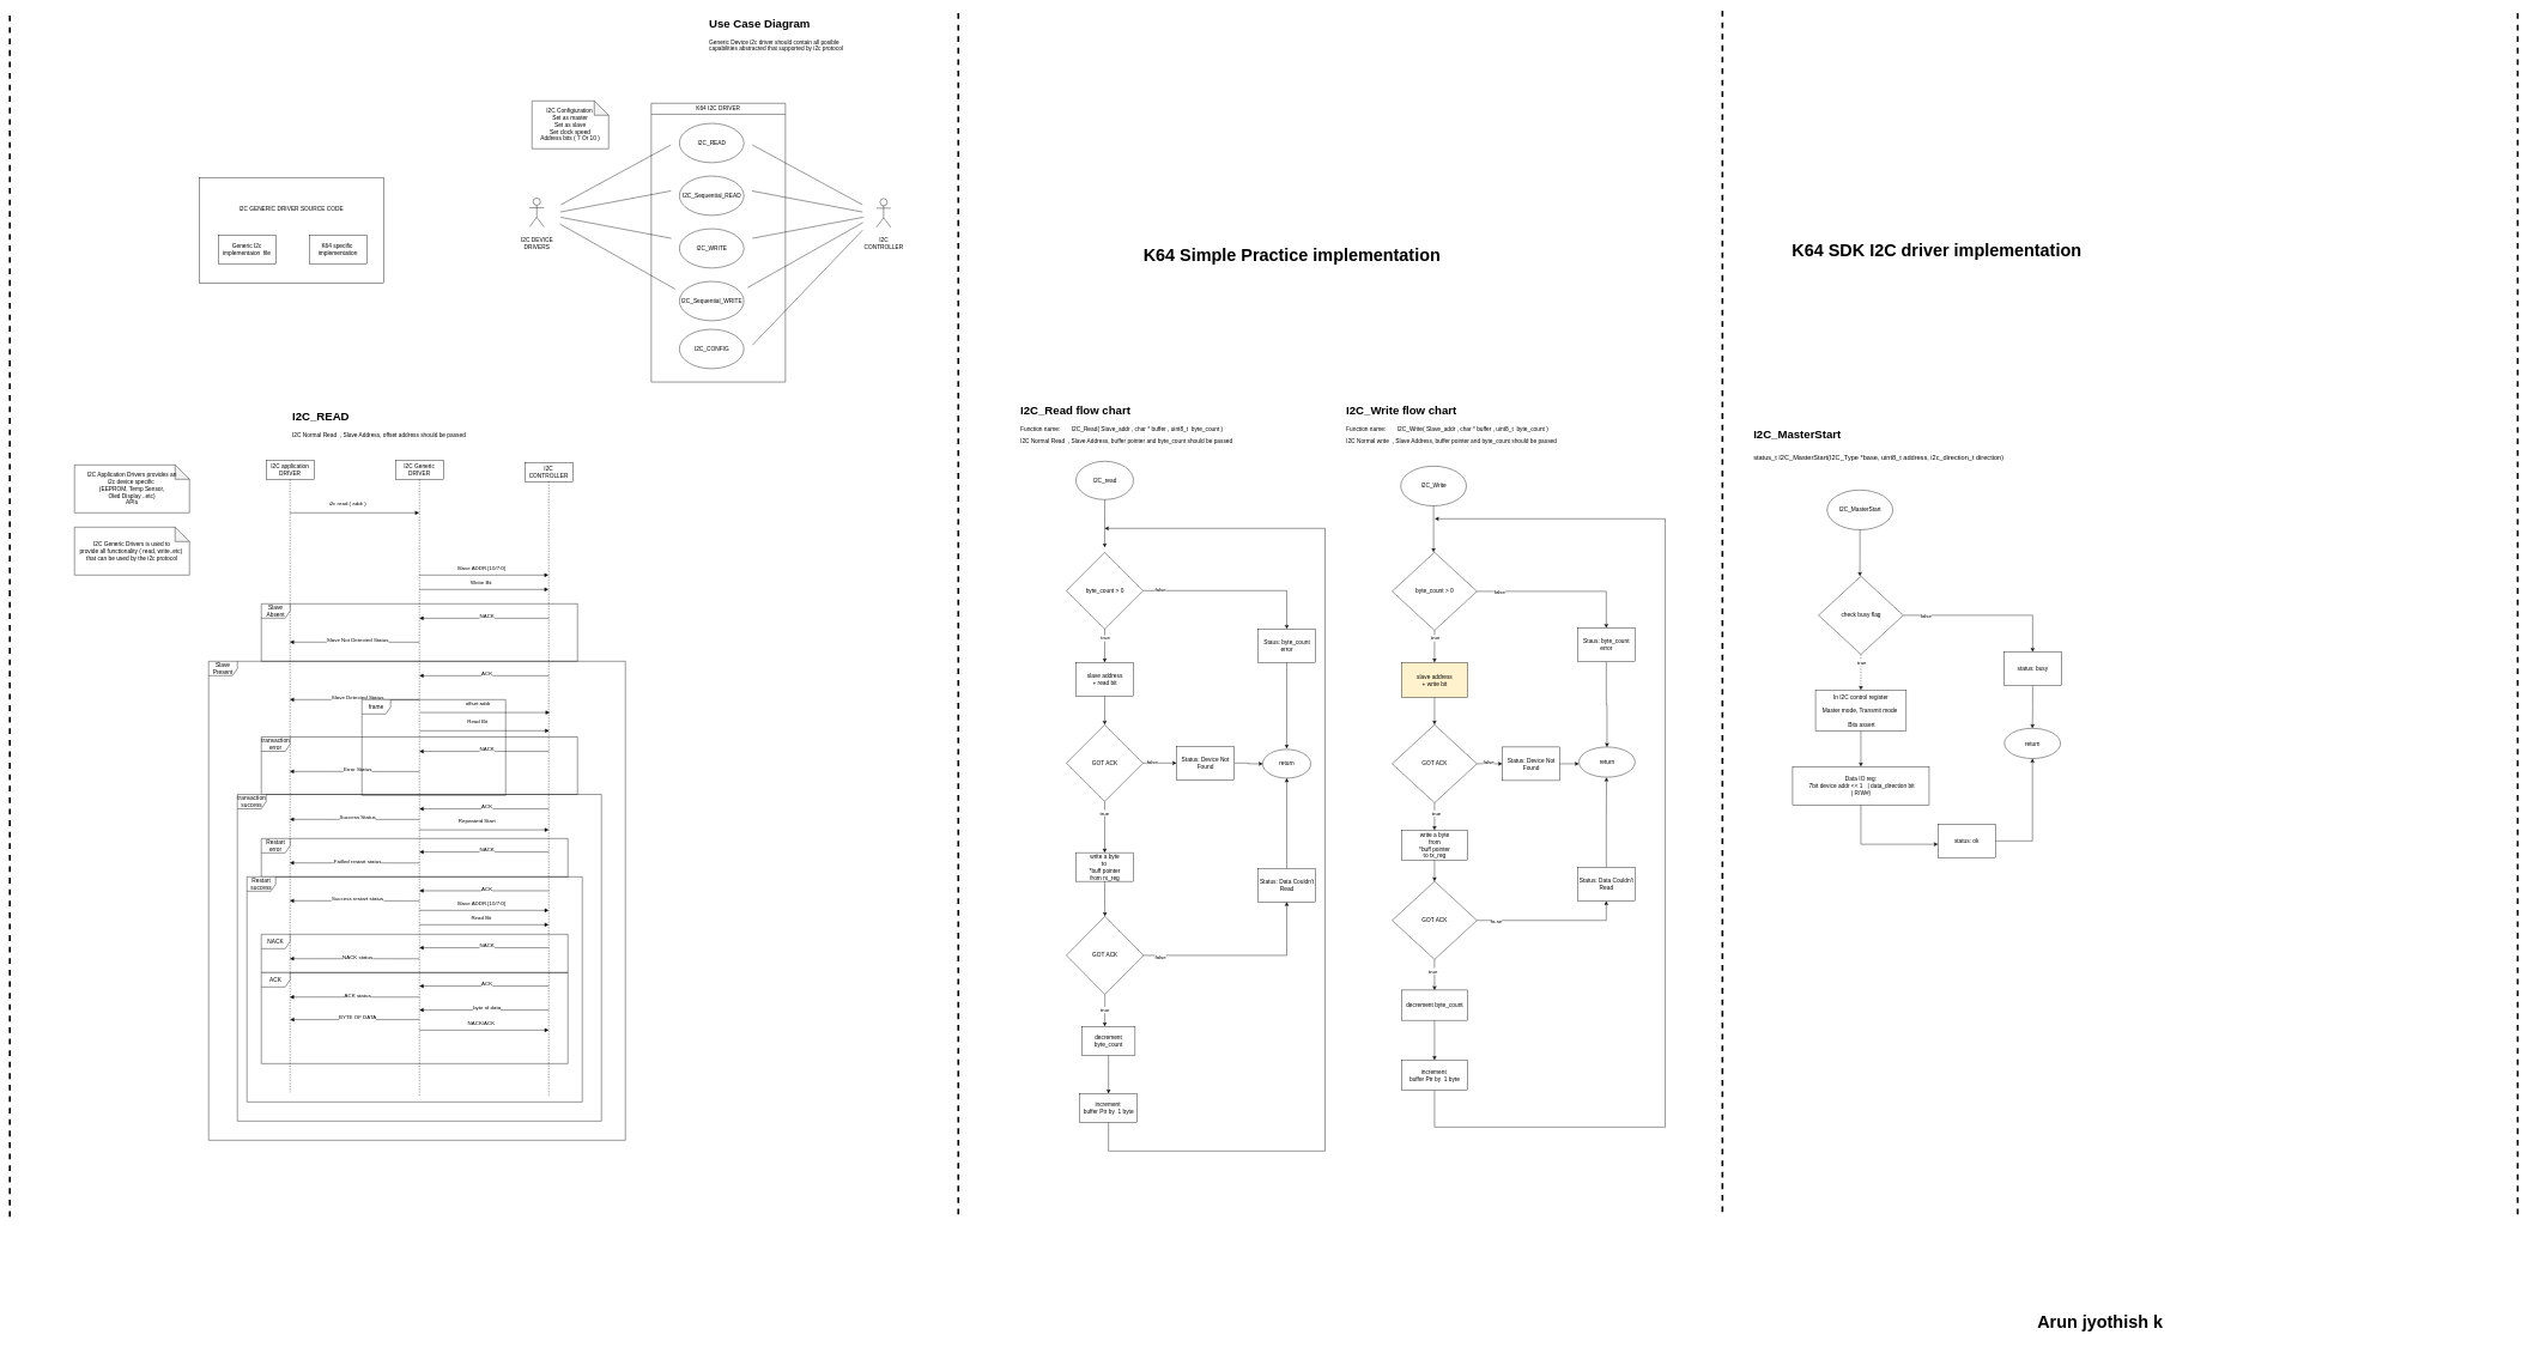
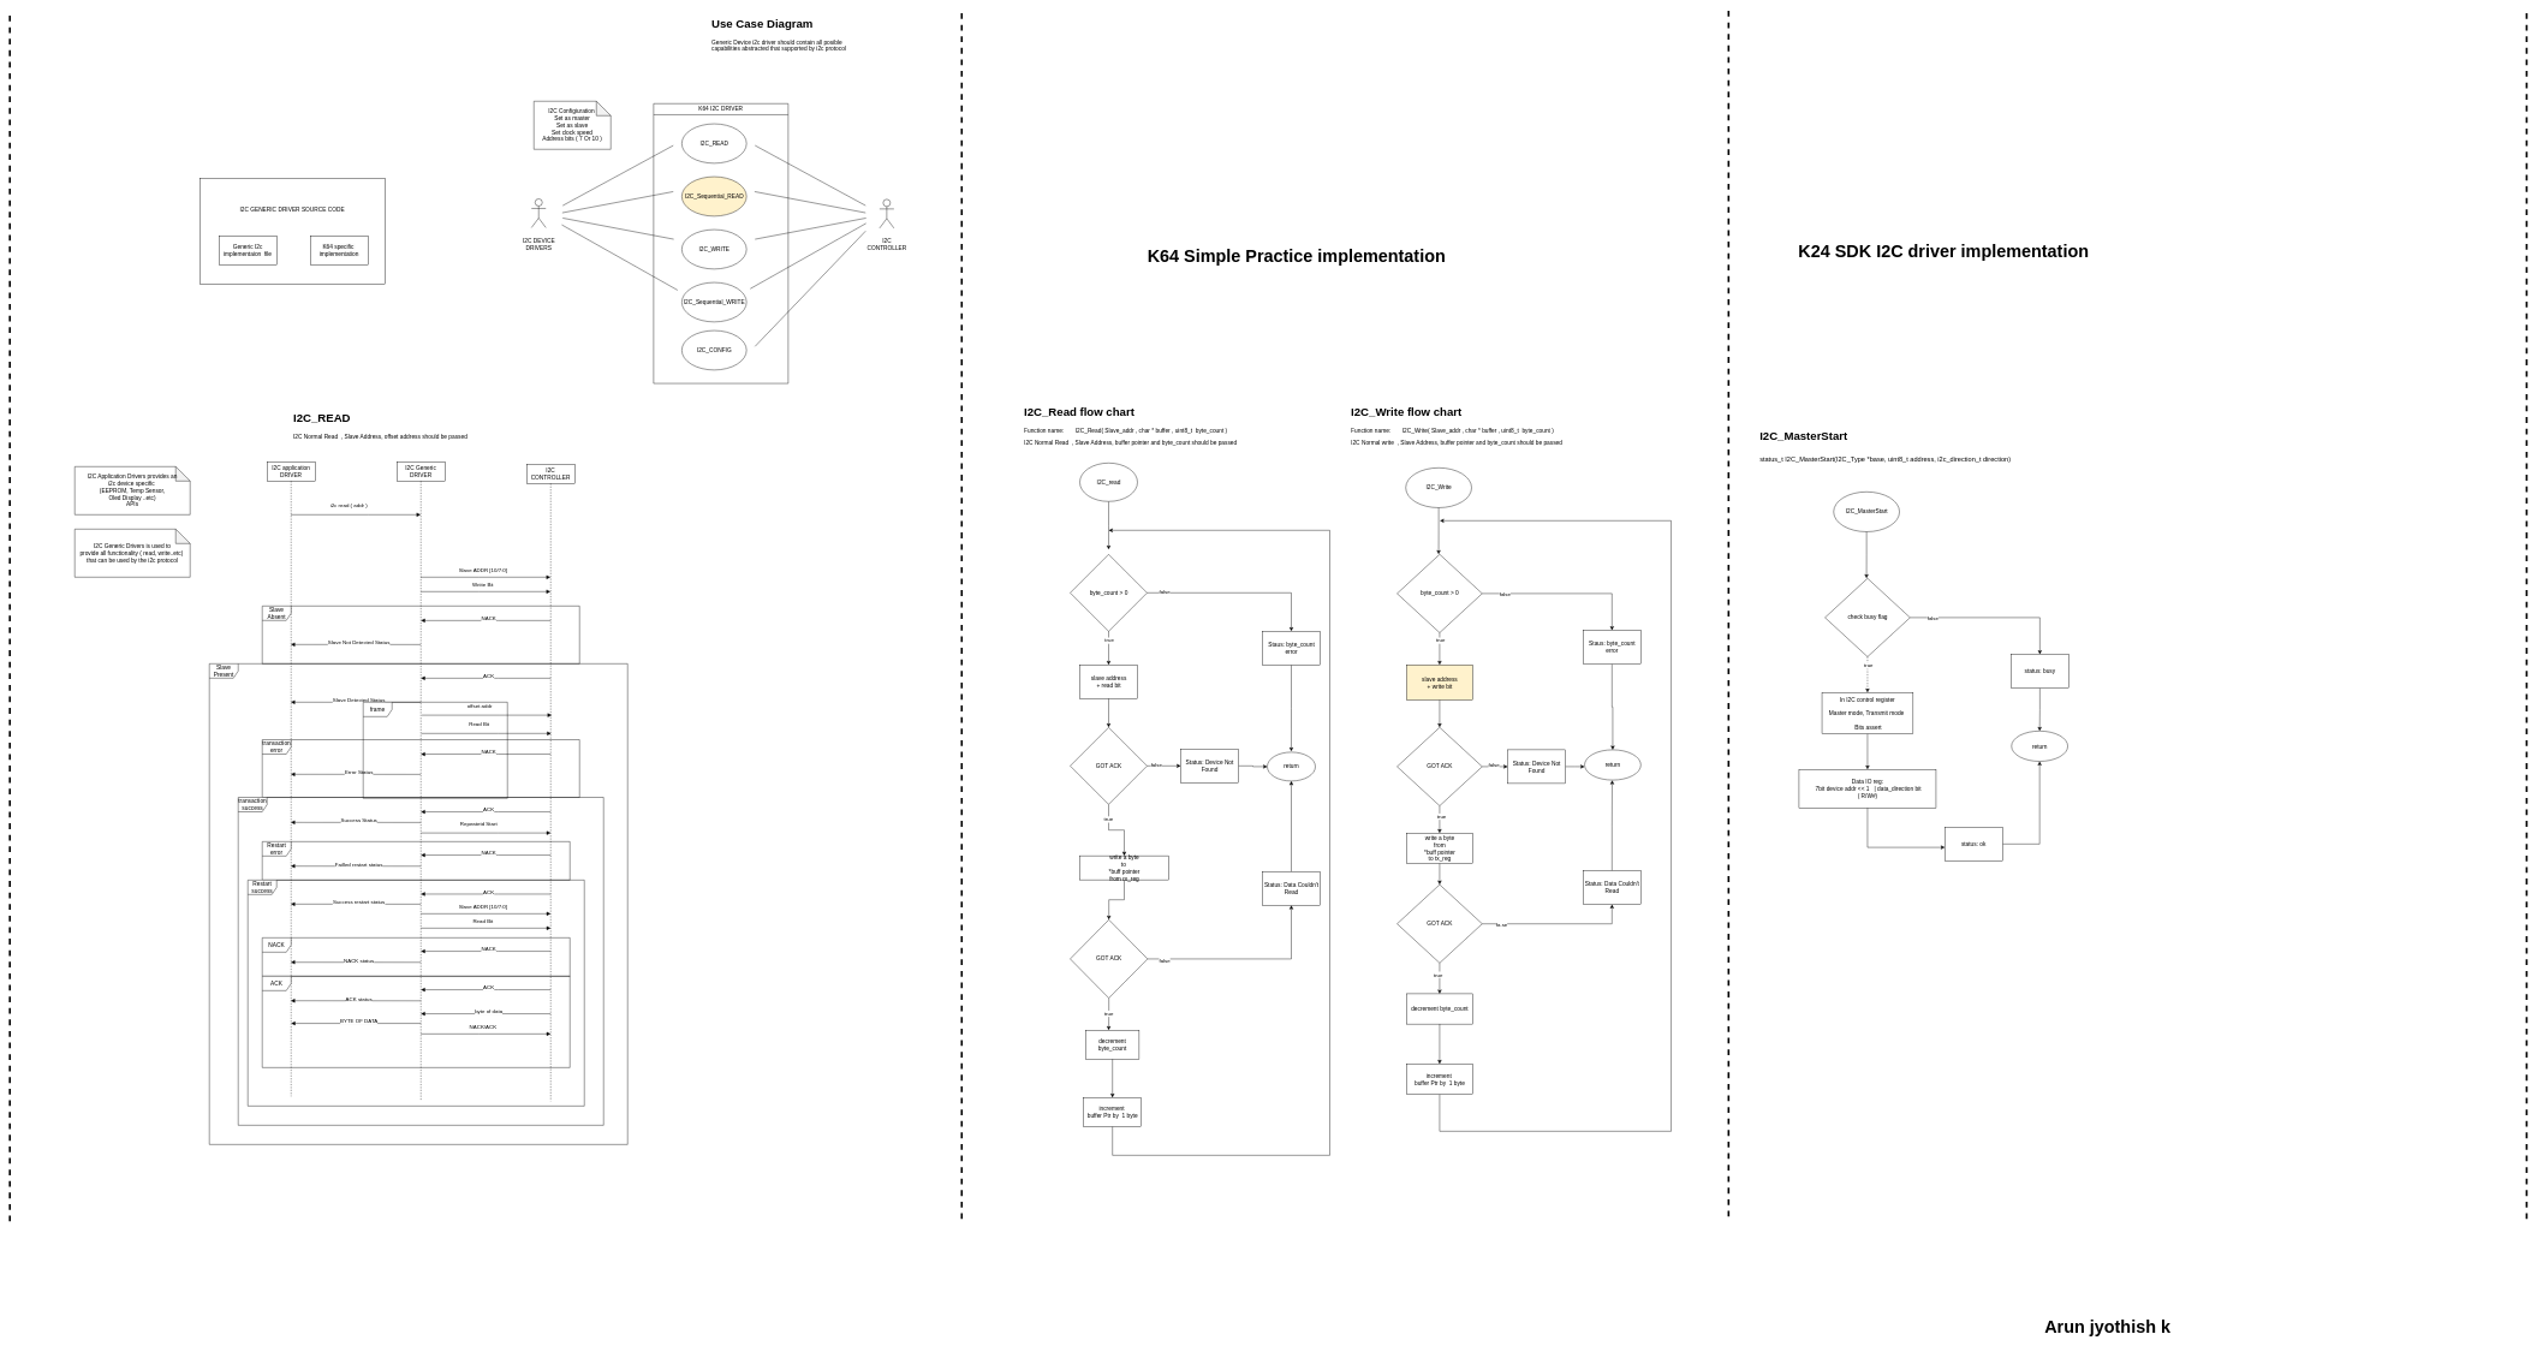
- <mxCell id="76" value="I2C_Sequential_READ" style="ellipse;whiteSpace=wrap;html=1;fontStyle=0;container=0;" parent="57" vertex="1"><mxGeometry x="312.75" y="157" width="134.5" height="82" as="geometry" /></mxCell>
+ <mxCell id="76" value="I2C_Sequential_READ" style="ellipse;whiteSpace=wrap;html=1;fontStyle=0;container=0;fillColor=#fff2cc;" parent="57" vertex="1"><mxGeometry x="312.75" y="157" width="134.5" height="82" as="geometry" /></mxCell>
- <mxCell id="51" value="&lt;b&gt;&lt;font style=&quot;font-size: 36px;&quot;&gt;K64 SDK I2C driver implementation&lt;/font&gt;&lt;/b&gt;" style="text;html=1;align=center;verticalAlign=middle;resizable=0;points=[];autosize=1;strokeColor=none;fillColor=none;" vertex="1" parent="1"><mxGeometry x="3729" y="493" width="625" height="60" as="geometry" /></mxCell>
+ <mxCell id="51" value="&lt;b&gt;&lt;font style=&quot;font-size: 36px;&quot;&gt;K24 SDK I2C driver implementation&lt;/font&gt;&lt;/b&gt;" style="text;html=1;align=center;verticalAlign=middle;resizable=0;points=[];autosize=1;strokeColor=none;fillColor=none;" vertex="1" parent="1"><mxGeometry x="3729" y="493" width="625" height="60" as="geometry" /></mxCell>
- <mxCell id="134" value="write a byte&lt;br&gt;to&amp;nbsp;&lt;br&gt;*buff pointer&lt;br&gt;from rx_reg" style="rounded=0;whiteSpace=wrap;html=1;" vertex="1" parent="128"><mxGeometry x="120.5" y="942" width="120" height="60" as="geometry" /></mxCell>
+ <mxCell id="134" value="write a byte&lt;br&gt;to&amp;nbsp;&lt;br&gt;*buff pointer&lt;br&gt;from rx_reg" style="rounded=0;whiteSpace=wrap;html=1;" vertex="1" parent="128"><mxGeometry x="120.5" y="942" width="185" height="50" as="geometry" /></mxCell>
